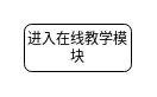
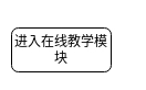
- <mxCell id="2" value="进入在线教学模块" style="rounded=1;whiteSpace=wrap;html=1;" vertex="1" parent="1"><mxGeometry x="20" y="20" width="90" height="40" as="geometry" /></mxCell>
+ <mxCell id="2" value="进入在线教学模块" style="rounded=1;whiteSpace=wrap;html=1;" vertex="1" parent="1"><mxGeometry x="10" y="25" width="90" height="40" as="geometry" /></mxCell>
